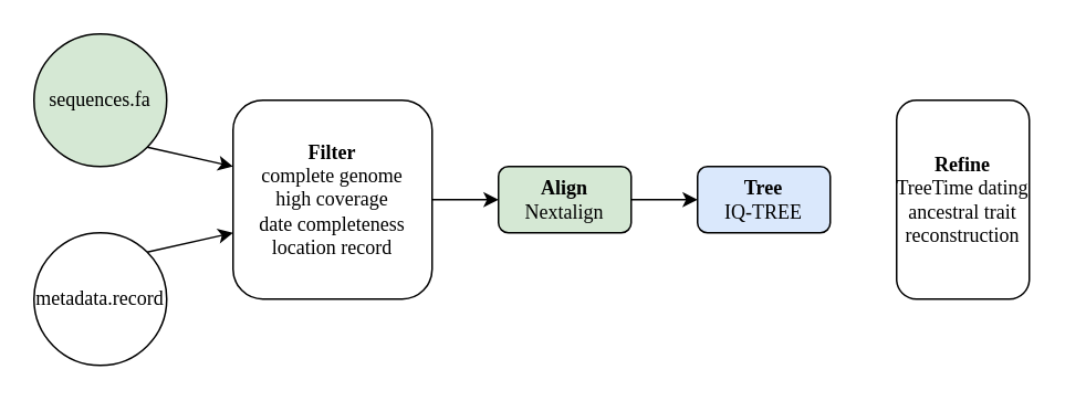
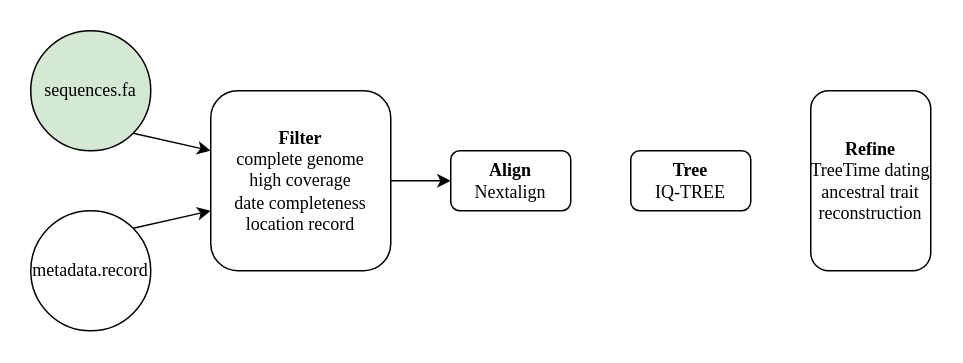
- <mxCell id="8" value="&lt;font face=&quot;Times New Roman&quot;&gt;&lt;b&gt;Align&lt;/b&gt;&lt;br&gt;Nextalign&lt;br&gt;&lt;/font&gt;" style="rounded=1;whiteSpace=wrap;html=1;fontSize=12;glass=0;strokeWidth=1;shadow=0;fillColor=#d5e8d4;" vertex="1" parent="1"><mxGeometry x="300" y="100" width="80" height="40" as="geometry" /></mxCell>
+ <mxCell id="8" value="&lt;font face=&quot;Times New Roman&quot;&gt;&lt;b&gt;Align&lt;/b&gt;&lt;br&gt;Nextalign&lt;br&gt;&lt;/font&gt;" style="rounded=1;whiteSpace=wrap;html=1;fontSize=12;glass=0;strokeWidth=1;shadow=0;" vertex="1" parent="1"><mxGeometry x="300" y="100" width="80" height="40" as="geometry" /></mxCell>
- <mxCell id="10" value="" style="endArrow=classic;html=1;rounded=0;fontFamily=Times New Roman;exitX=1;exitY=0.5;exitDx=0;exitDy=0;entryX=0;entryY=0.5;entryDx=0;entryDy=0;" edge="1" parent="1" source="8" target="9"><mxGeometry width="50" height="50" relative="1" as="geometry"><mxPoint x="410" y="230" as="sourcePoint" /><mxPoint x="460" y="180" as="targetPoint" /></mxGeometry></mxCell>
- <mxCell id="9" value="&lt;font face=&quot;Times New Roman&quot;&gt;&lt;b&gt;Tree&lt;/b&gt;&lt;br&gt;IQ-TREE&lt;br&gt;&lt;/font&gt;" style="rounded=1;whiteSpace=wrap;html=1;fontSize=12;glass=0;strokeWidth=1;shadow=0;fillColor=#dae8fc;" vertex="1" parent="1"><mxGeometry x="420" y="100" width="80" height="40" as="geometry" /></mxCell>
+ <mxCell id="9" value="&lt;font face=&quot;Times New Roman&quot;&gt;&lt;b&gt;Tree&lt;/b&gt;&lt;br&gt;IQ-TREE&lt;br&gt;&lt;/font&gt;" style="rounded=1;whiteSpace=wrap;html=1;fontSize=12;glass=0;strokeWidth=1;shadow=0;" vertex="1" parent="1"><mxGeometry x="420" y="100" width="80" height="40" as="geometry" /></mxCell>
